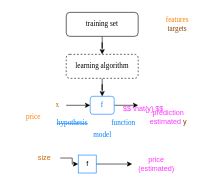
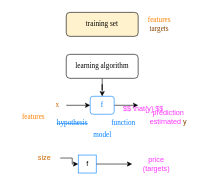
- <mxCell id="3" value="training set" style="rounded=1;whiteSpace=wrap;html=1;fontSize=12;glass=0;strokeWidth=1;shadow=0;fontFamily=Comic Sans MS;" parent="1" vertex="1"><mxGeometry x="110" y="20" width="120" height="40" as="geometry" /></mxCell>
+ <mxCell id="3" value="training set" style="rounded=1;whiteSpace=wrap;html=1;fontSize=12;glass=0;strokeWidth=1;shadow=0;fontFamily=Comic Sans MS;fillColor=#fff2cc;" parent="1" vertex="1"><mxGeometry x="110" y="20" width="120" height="40" as="geometry" /></mxCell>
- <mxCell id="8" value="&lt;font color=&quot;#ff8000&quot;&gt;features&lt;/font&gt;&lt;br&gt;&lt;font color=&quot;#854200&quot;&gt;targets&lt;/font&gt;" style="text;html=1;align=center;verticalAlign=middle;resizable=0;points=[];autosize=1;strokeColor=none;fillColor=none;fontFamily=Comic Sans MS;" vertex="1" parent="1"><mxGeometry x="260" y="20" width="70" height="40" as="geometry" /></mxCell>
+ <mxCell id="8" value="&lt;font color=&quot;#ff8000&quot;&gt;features&lt;/font&gt;&lt;br&gt;&lt;font color=&quot;#854200&quot;&gt;targets&lt;/font&gt;" style="text;html=1;align=center;verticalAlign=middle;resizable=0;points=[];autosize=1;strokeColor=none;fillColor=none;fontFamily=Comic Sans MS;" vertex="1" parent="1"><mxGeometry x="230" y="20" width="70" height="40" as="geometry" /></mxCell>
- <mxCell id="2" style="edgeStyle=orthogonalEdgeStyle;rounded=0;orthogonalLoop=1;jettySize=auto;html=1;exitX=0.5;exitY=1;exitDx=0;exitDy=0;fontFamily=Comic Sans MS;" edge="1" parent="1" source="3" target="5"><mxGeometry relative="1" as="geometry" /></mxCell>
- <mxCell id="5" value="learning algorithm" style="rounded=1;whiteSpace=wrap;html=1;fontSize=12;glass=0;strokeWidth=1;shadow=0;fontFamily=Comic Sans MS;dashed=1;" parent="1" vertex="1"><mxGeometry x="110" y="90" width="120" height="40" as="geometry" /></mxCell>
+ <mxCell id="5" value="learning algorithm" style="rounded=1;whiteSpace=wrap;html=1;fontSize=12;glass=0;strokeWidth=1;shadow=0;fontFamily=Comic Sans MS;" parent="1" vertex="1"><mxGeometry x="110" y="90" width="120" height="40" as="geometry" /></mxCell>
- <mxCell id="15" value="&lt;font color=&quot;#ff8000&quot;&gt;price&lt;/font&gt;" style="text;html=1;align=center;verticalAlign=middle;resizable=0;points=[];autosize=1;strokeColor=none;fillColor=none;fontFamily=Comic Sans MS;" vertex="1" parent="1"><mxGeometry x="20" y="180" width="70" height="30" as="geometry" /></mxCell>
+ <mxCell id="15" value="&lt;font color=&quot;#ff8000&quot;&gt;features&lt;/font&gt;" style="text;html=1;align=center;verticalAlign=middle;resizable=0;points=[];autosize=1;strokeColor=none;fillColor=none;fontFamily=Comic Sans MS;" vertex="1" parent="1"><mxGeometry x="20" y="180" width="70" height="30" as="geometry" /></mxCell>
- <mxCell id="21" value="&lt;font color=&quot;#ff33ff&quot;&gt;price&lt;br&gt;(estimated)&lt;/font&gt;" style="text;html=1;align=center;verticalAlign=middle;resizable=0;points=[];autosize=1;strokeColor=none;fillColor=none;" vertex="1" parent="1"><mxGeometry x="220" y="253" width="80" height="40" as="geometry" /></mxCell>
+ <mxCell id="21" value="&lt;font color=&quot;#ff33ff&quot;&gt;price&lt;br&gt;(targets)&lt;/font&gt;" style="text;html=1;align=center;verticalAlign=middle;resizable=0;points=[];autosize=1;strokeColor=none;fillColor=none;" vertex="1" parent="1"><mxGeometry x="220" y="253" width="80" height="40" as="geometry" /></mxCell>
